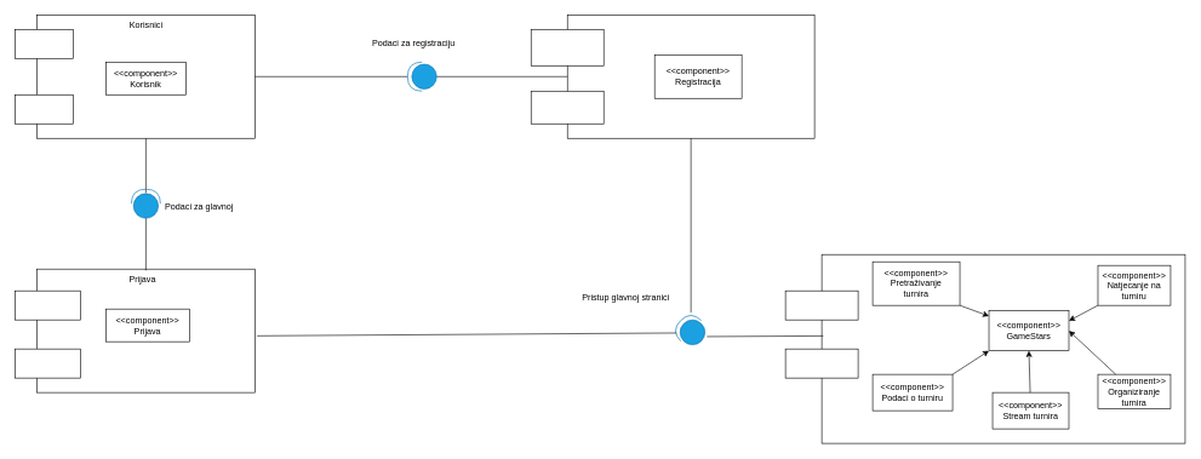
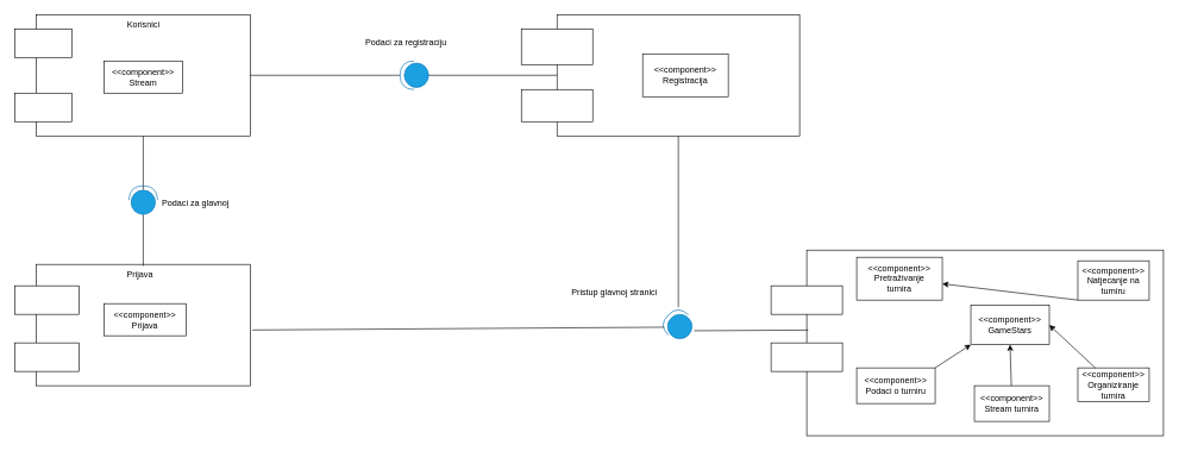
- <mxCell id="5" value="&amp;lt;&amp;lt;component&amp;gt;&amp;gt;&lt;br&gt;Korisnik" style="rounded=0;whiteSpace=wrap;html=1;" vertex="1" parent="1"><mxGeometry x="145" y="85" width="110" height="45" as="geometry" /></mxCell>
+ <mxCell id="5" value="&amp;lt;&amp;lt;component&amp;gt;&amp;gt;&lt;br&gt;Stream" style="rounded=0;whiteSpace=wrap;html=1;" vertex="1" parent="1"><mxGeometry x="145" y="85" width="110" height="45" as="geometry" /></mxCell>
- <mxCell id="37" value="" style="endArrow=classic;html=1;rounded=0;exitX=1;exitY=1;exitDx=0;exitDy=0;" edge="1" parent="1" source="36" target="31"><mxGeometry width="50" height="50" relative="1" as="geometry"><mxPoint x="1020" y="410" as="sourcePoint" /><mxPoint x="1070" y="360" as="targetPoint" /></mxGeometry></mxCell>
- <mxCell id="40" value="" style="endArrow=classic;html=1;rounded=0;exitX=0;exitY=1;exitDx=0;exitDy=0;entryX=1;entryY=0.25;entryDx=0;entryDy=0;" edge="1" parent="1" source="32" target="31"><mxGeometry width="50" height="50" relative="1" as="geometry"><mxPoint x="1020" y="410" as="sourcePoint" /><mxPoint x="1070" y="360" as="targetPoint" /></mxGeometry></mxCell>
+ <mxCell id="40" value="" style="endArrow=classic;html=1;rounded=0;exitX=0;exitY=1;exitDx=0;exitDy=0;" edge="1" parent="1" source="32" target="36"><mxGeometry width="50" height="50" relative="1" as="geometry"><mxPoint x="1020" y="410" as="sourcePoint" /><mxPoint x="1070" y="360" as="targetPoint" /></mxGeometry></mxCell>
